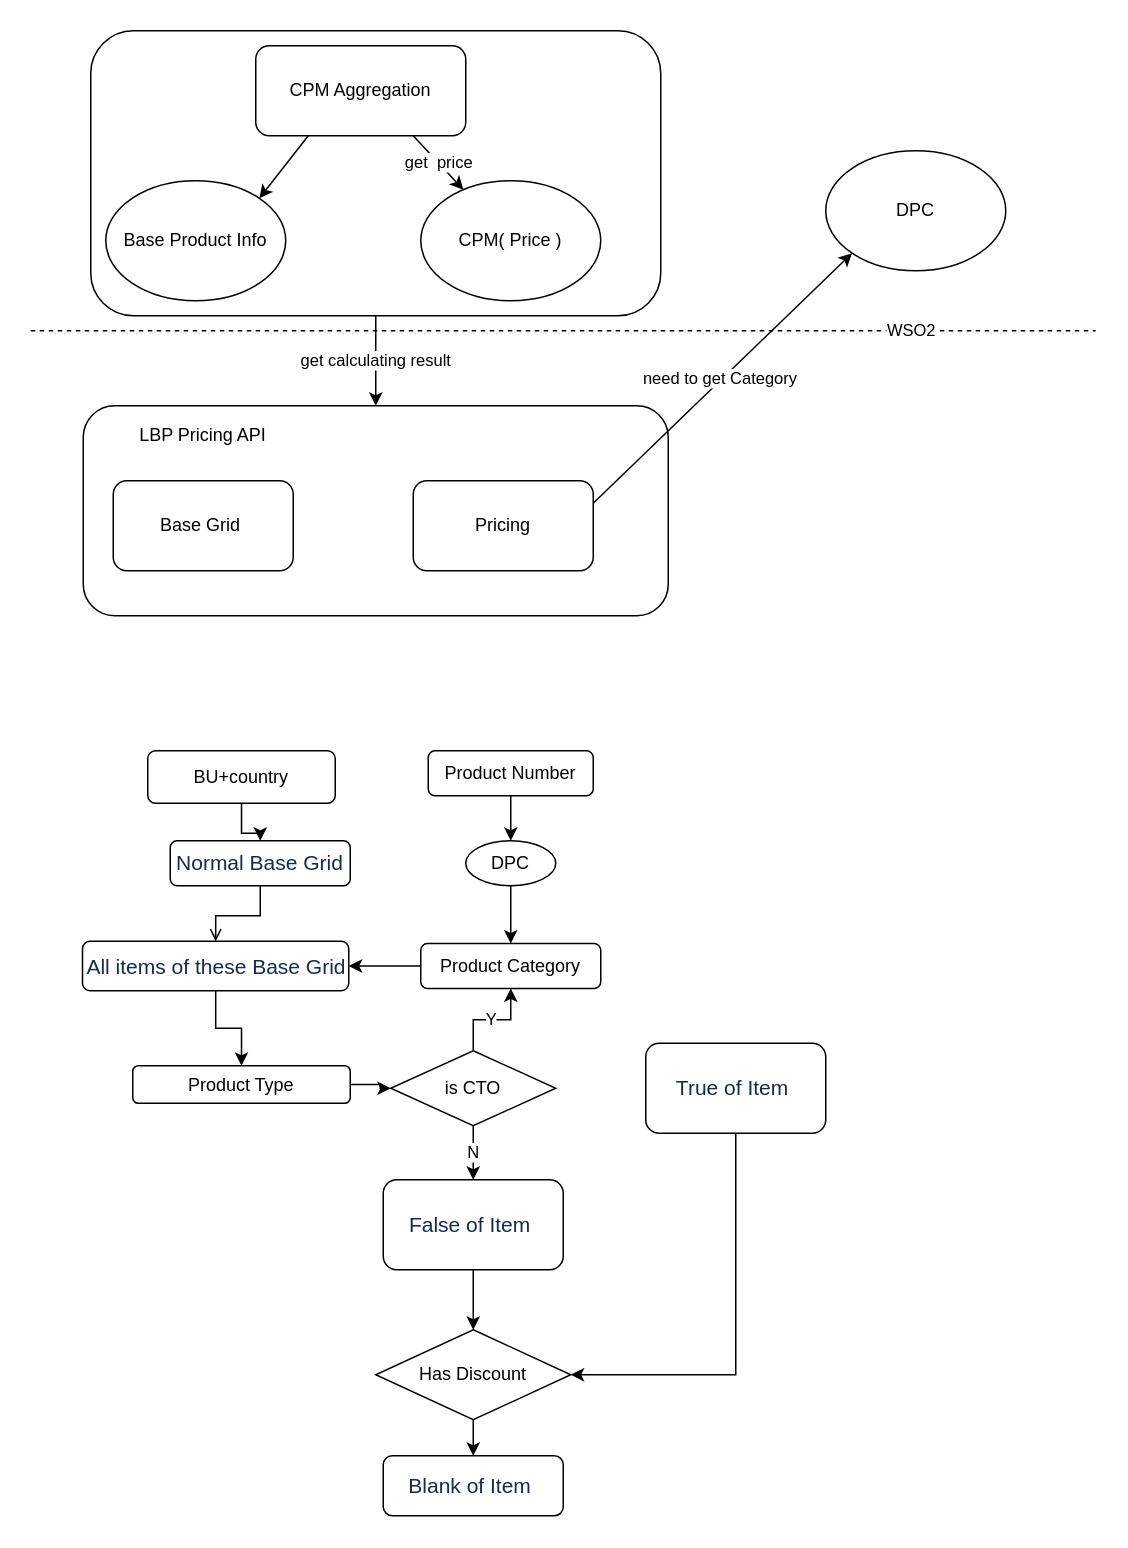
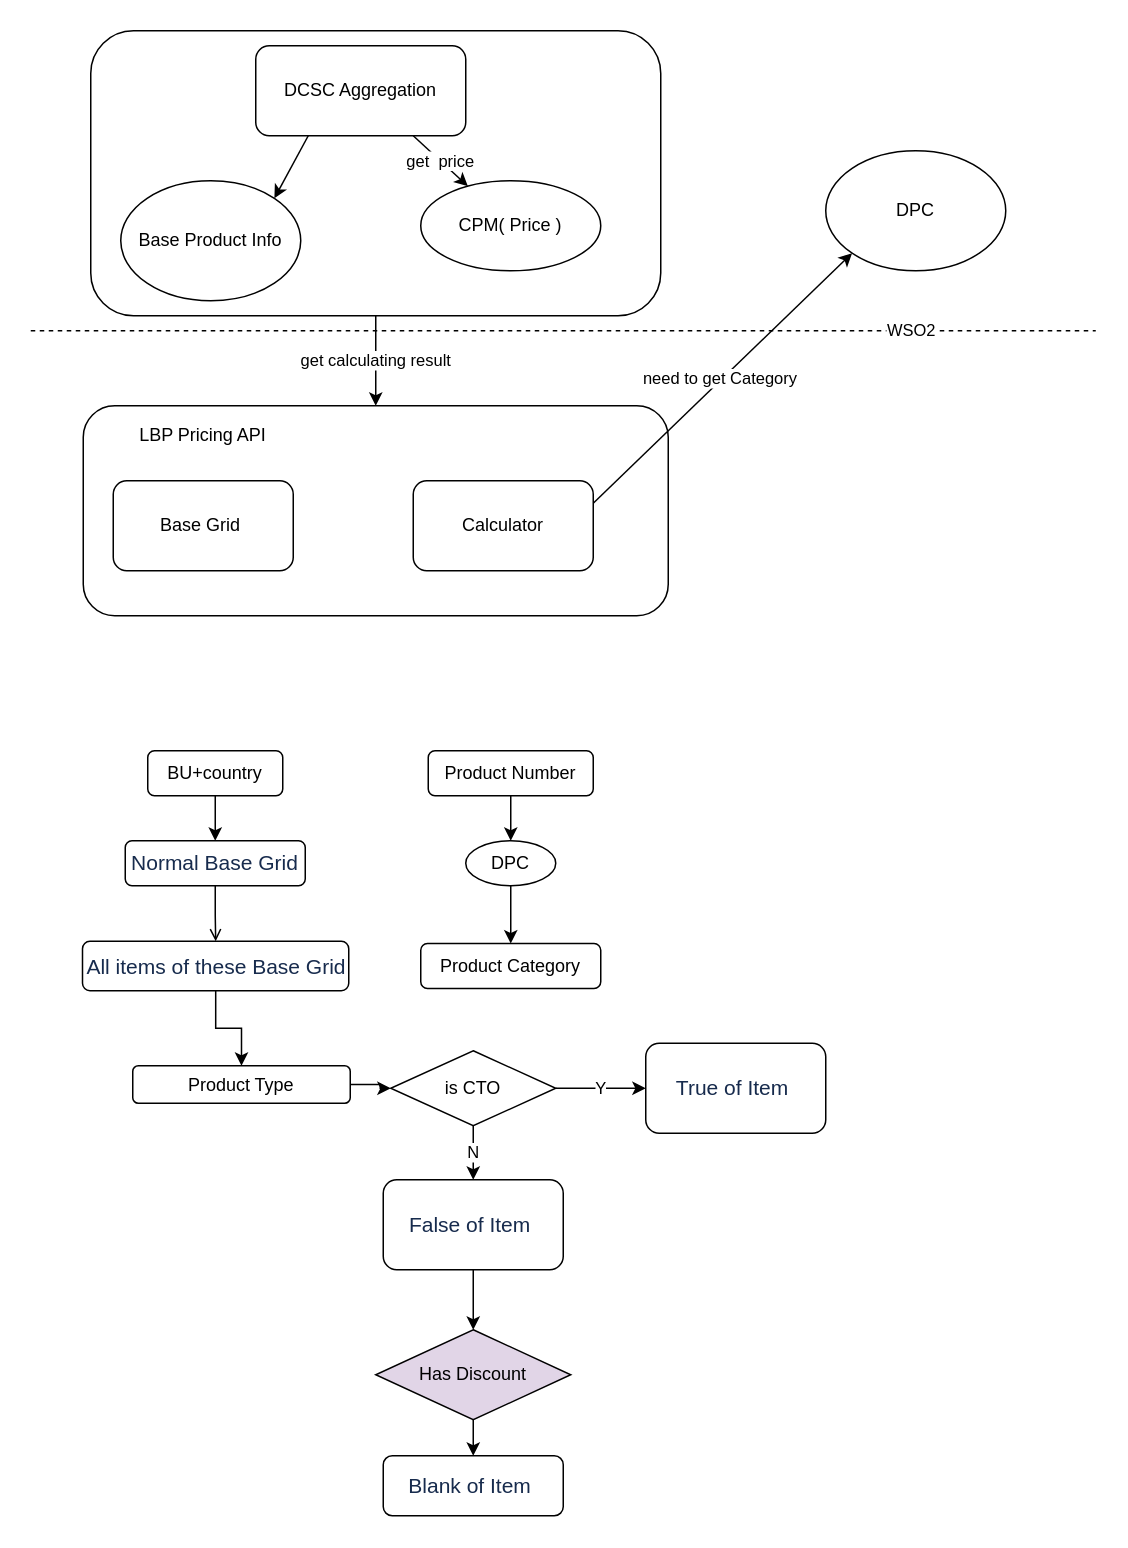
- <mxCell id="4" value="CPM Aggregation" style="rounded=1;whiteSpace=wrap;html=1;" parent="1" vertex="1"><mxGeometry x="170" y="30" width="140" height="60" as="geometry" /></mxCell>
+ <mxCell id="4" value="DCSC Aggregation" style="rounded=1;whiteSpace=wrap;html=1;" parent="1" vertex="1"><mxGeometry x="170" y="30" width="140" height="60" as="geometry" /></mxCell>
- <mxCell id="5" value="Base Product Info" style="ellipse;whiteSpace=wrap;html=1;" parent="1" vertex="1"><mxGeometry x="70" y="120" width="120" height="80" as="geometry" /></mxCell>
+ <mxCell id="5" value="Base Product Info" style="ellipse;whiteSpace=wrap;html=1;" parent="1" vertex="1"><mxGeometry x="80" y="120" width="120" height="80" as="geometry" /></mxCell>
- <mxCell id="6" value="CPM( Price )" style="ellipse;whiteSpace=wrap;html=1;" parent="1" vertex="1"><mxGeometry x="280" y="120" width="120" height="80" as="geometry" /></mxCell>
+ <mxCell id="6" value="CPM( Price )" style="ellipse;whiteSpace=wrap;html=1;" parent="1" vertex="1"><mxGeometry x="280" y="120" width="120" height="60" as="geometry" /></mxCell>
- <mxCell id="13" value="Pricing" style="rounded=1;whiteSpace=wrap;html=1;" parent="1" vertex="1"><mxGeometry x="275" y="320" width="120" height="60" as="geometry" /></mxCell>
+ <mxCell id="13" value="Calculator" style="rounded=1;whiteSpace=wrap;html=1;" parent="1" vertex="1"><mxGeometry x="275" y="320" width="120" height="60" as="geometry" /></mxCell>
- <mxCell id="16" value="BU+country" style="rounded=1;whiteSpace=wrap;html=1;" vertex="1" parent="1"><mxGeometry x="98" y="500" width="125" height="35" as="geometry" /></mxCell>
+ <mxCell id="16" value="BU+country" style="rounded=1;whiteSpace=wrap;html=1;" vertex="1" parent="1"><mxGeometry x="98" y="500" width="90" height="30" as="geometry" /></mxCell>
- <mxCell id="18" value="&lt;span style=&quot;color: rgb(23 , 43 , 77) ; font-family: , &amp;#34;blinkmacsystemfont&amp;#34; , &amp;#34;segoe ui&amp;#34; , &amp;#34;roboto&amp;#34; , &amp;#34;oxygen&amp;#34; , &amp;#34;ubuntu&amp;#34; , &amp;#34;fira sans&amp;#34; , &amp;#34;droid sans&amp;#34; , &amp;#34;helvetica neue&amp;#34; , sans-serif ; font-size: 14px ; background-color: rgb(255 , 255 , 255)&quot;&gt;Normal Base Grid&lt;/span&gt;" style="rounded=1;whiteSpace=wrap;html=1;" vertex="1" parent="1"><mxGeometry x="113" y="560" width="120" height="30" as="geometry" /></mxCell>
+ <mxCell id="18" value="&lt;span style=&quot;color: rgb(23 , 43 , 77) ; font-family: , &amp;#34;blinkmacsystemfont&amp;#34; , &amp;#34;segoe ui&amp;#34; , &amp;#34;roboto&amp;#34; , &amp;#34;oxygen&amp;#34; , &amp;#34;ubuntu&amp;#34; , &amp;#34;fira sans&amp;#34; , &amp;#34;droid sans&amp;#34; , &amp;#34;helvetica neue&amp;#34; , sans-serif ; font-size: 14px ; background-color: rgb(255 , 255 , 255)&quot;&gt;Normal Base Grid&lt;/span&gt;" style="rounded=1;whiteSpace=wrap;html=1;" vertex="1" parent="1"><mxGeometry x="83" y="560" width="120" height="30" as="geometry" /></mxCell>
- <mxCell id="27" style="edgeStyle=orthogonalEdgeStyle;rounded=0;orthogonalLoop=1;jettySize=auto;html=1;entryX=1;entryY=0.5;entryDx=0;entryDy=0;" edge="1" parent="1" source="28" target="22"><mxGeometry relative="1" as="geometry" /></mxCell>
- <mxCell id="32" value="Y" style="edgeStyle=orthogonalEdgeStyle;rounded=0;orthogonalLoop=1;jettySize=auto;html=1;" edge="1" parent="1" source="33" target="28"><mxGeometry relative="1" as="geometry" /></mxCell>
+ <mxCell id="32" value="Y" style="edgeStyle=orthogonalEdgeStyle;rounded=0;orthogonalLoop=1;jettySize=auto;html=1;entryX=0;entryY=0.5;entryDx=0;entryDy=0;" edge="1" parent="1" source="33" target="37"><mxGeometry relative="1" as="geometry" /></mxCell>
- <mxCell id="36" style="edgeStyle=orthogonalEdgeStyle;rounded=0;orthogonalLoop=1;jettySize=auto;html=1;entryX=1;entryY=0.5;entryDx=0;entryDy=0;" edge="1" parent="1" source="37" target="40"><mxGeometry relative="1" as="geometry"><Array as="points"><mxPoint x="490" y="916" /></Array></mxGeometry></mxCell>
- <mxCell id="40" value="Has Discount" style="rhombus;whiteSpace=wrap;html=1;" vertex="1" parent="1"><mxGeometry x="250" y="886" width="130" height="60" as="geometry" /></mxCell>
+ <mxCell id="40" value="Has Discount" style="rhombus;whiteSpace=wrap;html=1;fillColor=#e1d5e7;" vertex="1" parent="1"><mxGeometry x="250" y="886" width="130" height="60" as="geometry" /></mxCell>
